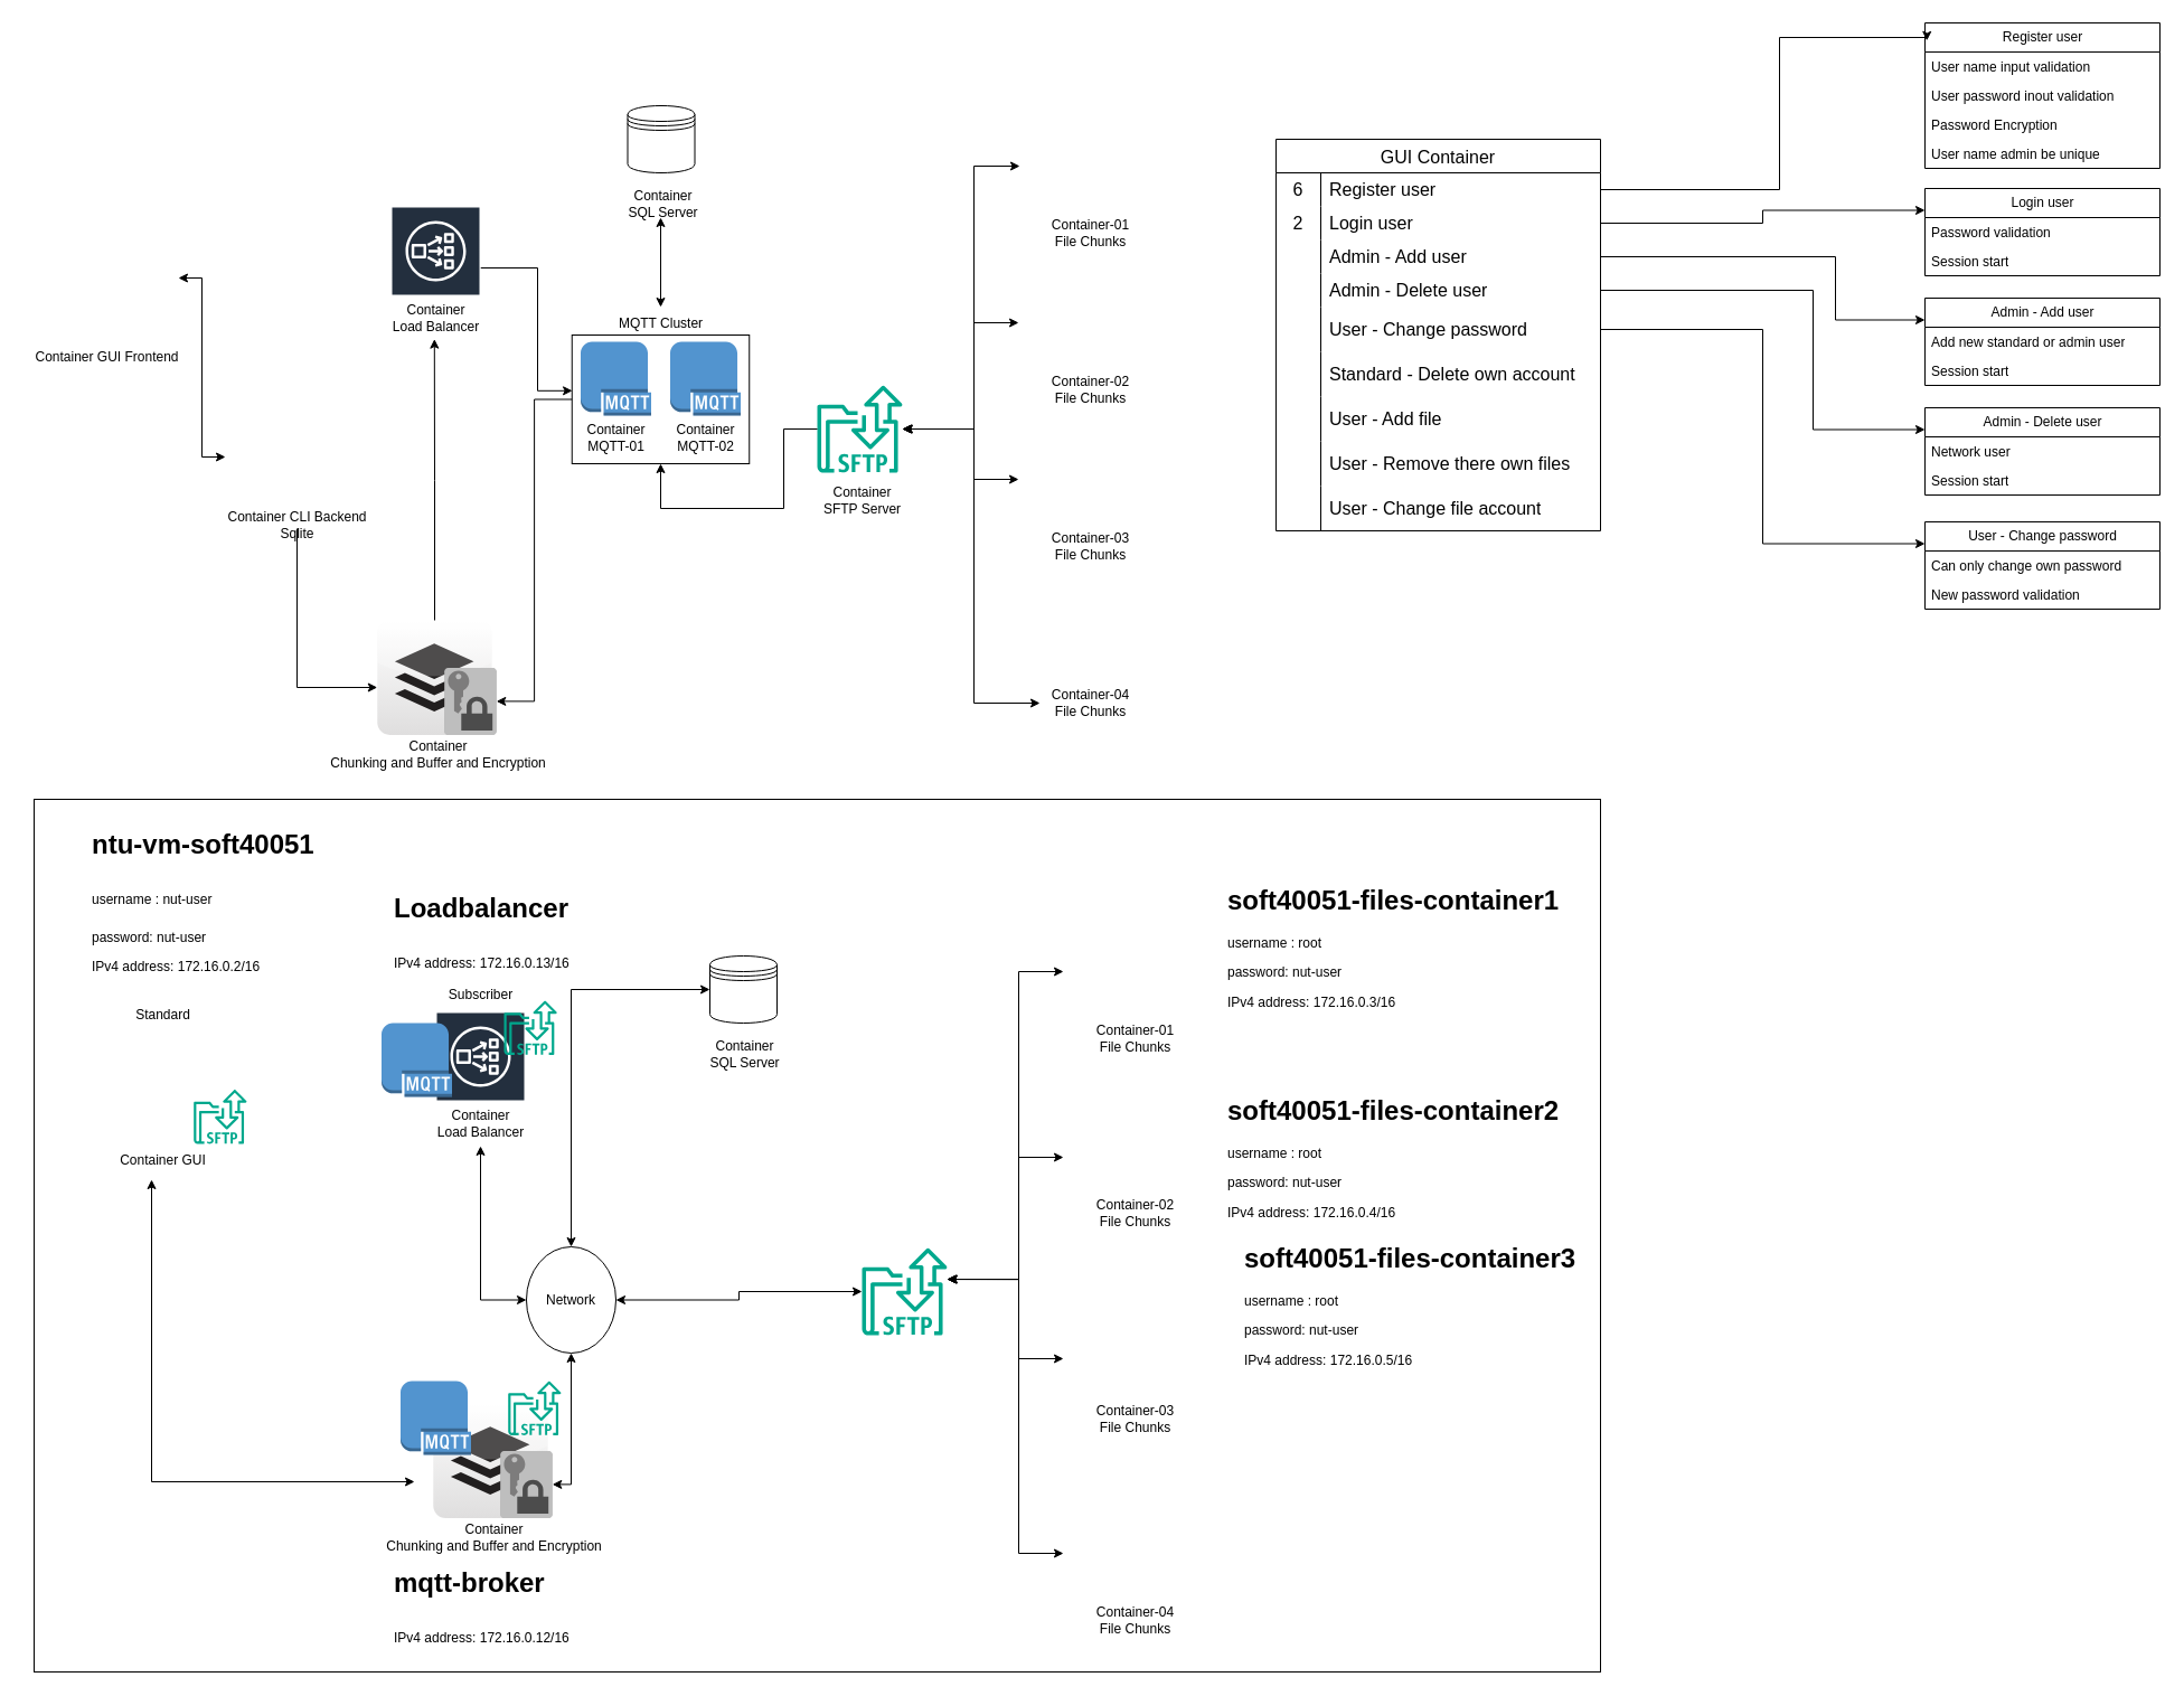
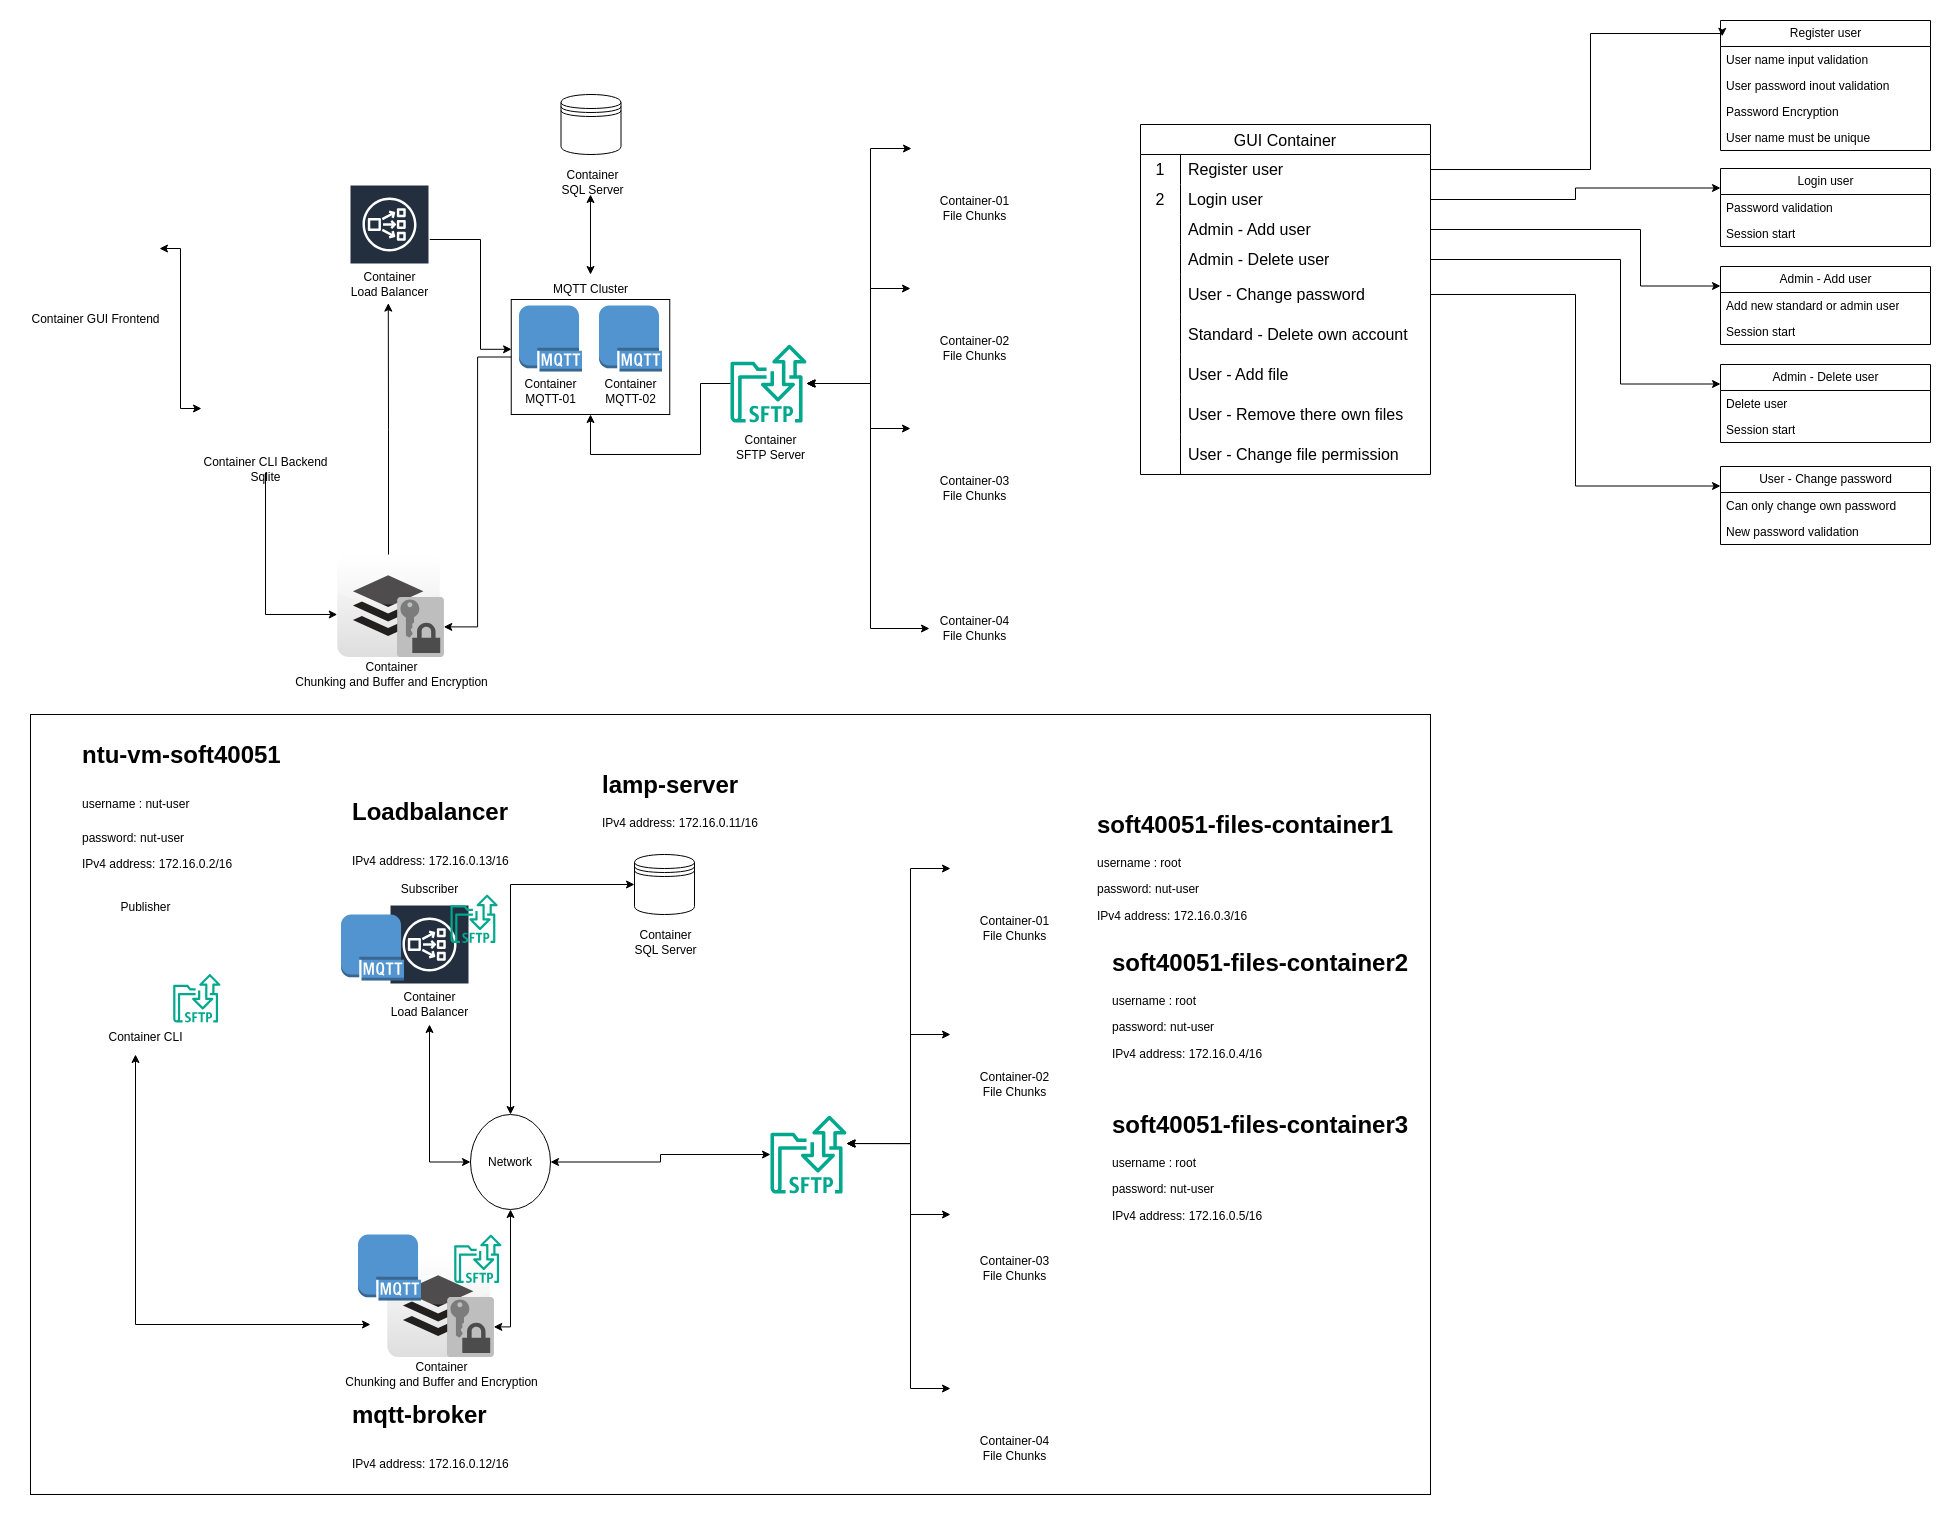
- <mxCell id="88" value="User name admin be unique" style="text;strokeColor=none;fillColor=none;align=left;verticalAlign=top;spacingLeft=4;spacingRight=4;overflow=hidden;rotatable=0;points=[[0,0.5],[1,0.5]];portConstraint=eastwest;whiteSpace=wrap;html=1;" parent="84" vertex="1"><mxGeometry y="104" width="210" height="26" as="geometry" /></mxCell>
+ <mxCell id="88" value="User name must be unique" style="text;strokeColor=none;fillColor=none;align=left;verticalAlign=top;spacingLeft=4;spacingRight=4;overflow=hidden;rotatable=0;points=[[0,0.5],[1,0.5]];portConstraint=eastwest;whiteSpace=wrap;html=1;" parent="84" vertex="1"><mxGeometry y="104" width="210" height="26" as="geometry" /></mxCell>
- <mxCell id="58" value="6" style="shape=partialRectangle;html=1;whiteSpace=wrap;connectable=0;fillColor=none;top=0;left=0;bottom=0;right=0;overflow=hidden;pointerEvents=1;strokeColor=inherit;fontSize=16;" parent="57" vertex="1"><mxGeometry width="40" height="30" as="geometry"><mxRectangle width="40" height="30" as="alternateBounds" /></mxGeometry></mxCell>
+ <mxCell id="58" value="1" style="shape=partialRectangle;html=1;whiteSpace=wrap;connectable=0;fillColor=none;top=0;left=0;bottom=0;right=0;overflow=hidden;pointerEvents=1;strokeColor=inherit;fontSize=16;" parent="57" vertex="1"><mxGeometry width="40" height="30" as="geometry"><mxRectangle width="40" height="30" as="alternateBounds" /></mxGeometry></mxCell>
- <mxCell id="99" value="Network user&amp;nbsp;" style="text;strokeColor=none;fillColor=none;align=left;verticalAlign=top;spacingLeft=4;spacingRight=4;overflow=hidden;rotatable=0;points=[[0,0.5],[1,0.5]];portConstraint=eastwest;whiteSpace=wrap;html=1;" parent="98" vertex="1"><mxGeometry y="26" width="210" height="26" as="geometry" /></mxCell>
+ <mxCell id="99" value="Delete user&amp;nbsp;" style="text;strokeColor=none;fillColor=none;align=left;verticalAlign=top;spacingLeft=4;spacingRight=4;overflow=hidden;rotatable=0;points=[[0,0.5],[1,0.5]];portConstraint=eastwest;whiteSpace=wrap;html=1;" parent="98" vertex="1"><mxGeometry y="26" width="210" height="26" as="geometry" /></mxCell>
- <mxCell id="83" value="User - Change file account" style="shape=partialRectangle;html=1;whiteSpace=wrap;connectable=0;fillColor=none;top=0;left=0;bottom=0;right=0;align=left;spacingLeft=6;overflow=hidden;strokeColor=inherit;fontSize=16;" parent="81" vertex="1"><mxGeometry x="40" width="250" height="40" as="geometry"><mxRectangle width="250" height="40" as="alternateBounds" /></mxGeometry></mxCell>
+ <mxCell id="83" value="User - Change file permission" style="shape=partialRectangle;html=1;whiteSpace=wrap;connectable=0;fillColor=none;top=0;left=0;bottom=0;right=0;align=left;spacingLeft=6;overflow=hidden;strokeColor=inherit;fontSize=16;" parent="81" vertex="1"><mxGeometry x="40" width="250" height="40" as="geometry"><mxRectangle width="250" height="40" as="alternateBounds" /></mxGeometry></mxCell>
+ <mxCell id="144" value="&lt;h1 style=&quot;margin-top: 0px;&quot;&gt;lamp-server&lt;/h1&gt;&lt;p&gt;IPv4 address: 172.16.0.11/16&lt;/p&gt;" style="text;html=1;whiteSpace=wrap;overflow=hidden;rounded=0;" parent="1" vertex="1"><mxGeometry x="600" y="764" width="170" height="70" as="geometry" /></mxCell>
- <mxCell id="141" value="&lt;h1 style=&quot;margin-top: 0px;&quot;&gt;soft40051-files-container1&lt;/h1&gt;&lt;p&gt;username : root&lt;/p&gt;&lt;p&gt;password: nut-user&lt;/p&gt;&lt;p&gt;IPv4 address: 172.16.0.3/16&lt;/p&gt;" style="text;html=1;whiteSpace=wrap;overflow=hidden;rounded=0;" parent="1" vertex="1"><mxGeometry x="1095" y="784" width="305" height="120" as="geometry" /></mxCell>
+ <mxCell id="141" value="&lt;h1 style=&quot;margin-top: 0px;&quot;&gt;soft40051-files-container1&lt;/h1&gt;&lt;p&gt;username : root&lt;/p&gt;&lt;p&gt;password: nut-user&lt;/p&gt;&lt;p&gt;IPv4 address: 172.16.0.3/16&lt;/p&gt;" style="text;html=1;whiteSpace=wrap;overflow=hidden;rounded=0;" parent="1" vertex="1"><mxGeometry x="1095" y="804" width="305" height="120" as="geometry" /></mxCell>
- <mxCell id="111" value="Standard" style="text;html=1;align=center;verticalAlign=middle;resizable=0;points=[];autosize=1;strokeColor=none;fillColor=none;" parent="108" vertex="1"><mxGeometry x="40" y="-10" width="70" height="30" as="geometry" /></mxCell>
+ <mxCell id="111" value="Publisher" style="text;html=1;align=center;verticalAlign=middle;resizable=0;points=[];autosize=1;strokeColor=none;fillColor=none;" parent="108" vertex="1"><mxGeometry x="40" y="-10" width="70" height="30" as="geometry" /></mxCell>
- <mxCell id="142" value="&lt;h1 style=&quot;margin-top: 0px;&quot;&gt;soft40051-files-container2&lt;/h1&gt;&lt;p&gt;username : root&lt;/p&gt;&lt;p&gt;password: nut-user&lt;/p&gt;&lt;p&gt;IPv4 address: 172.16.0.4/16&lt;/p&gt;" style="text;html=1;whiteSpace=wrap;overflow=hidden;rounded=0;" parent="1" vertex="1"><mxGeometry x="1095" y="972" width="305" height="120" as="geometry" /></mxCell>
+ <mxCell id="142" value="&lt;h1 style=&quot;margin-top: 0px;&quot;&gt;soft40051-files-container2&lt;/h1&gt;&lt;p&gt;username : root&lt;/p&gt;&lt;p&gt;password: nut-user&lt;/p&gt;&lt;p&gt;IPv4 address: 172.16.0.4/16&lt;/p&gt;" style="text;html=1;whiteSpace=wrap;overflow=hidden;rounded=0;" parent="1" vertex="1"><mxGeometry x="1110" y="942" width="305" height="120" as="geometry" /></mxCell>
- <mxCell id="109" value="Container GUI" style="text;html=1;align=center;verticalAlign=middle;resizable=0;points=[];autosize=1;strokeColor=none;fillColor=none;" parent="108" vertex="1"><mxGeometry x="25" y="120" width="100" height="30" as="geometry" /></mxCell>
+ <mxCell id="109" value="Container CLI" style="text;html=1;align=center;verticalAlign=middle;resizable=0;points=[];autosize=1;strokeColor=none;fillColor=none;" parent="108" vertex="1"><mxGeometry x="25" y="120" width="100" height="30" as="geometry" /></mxCell>
